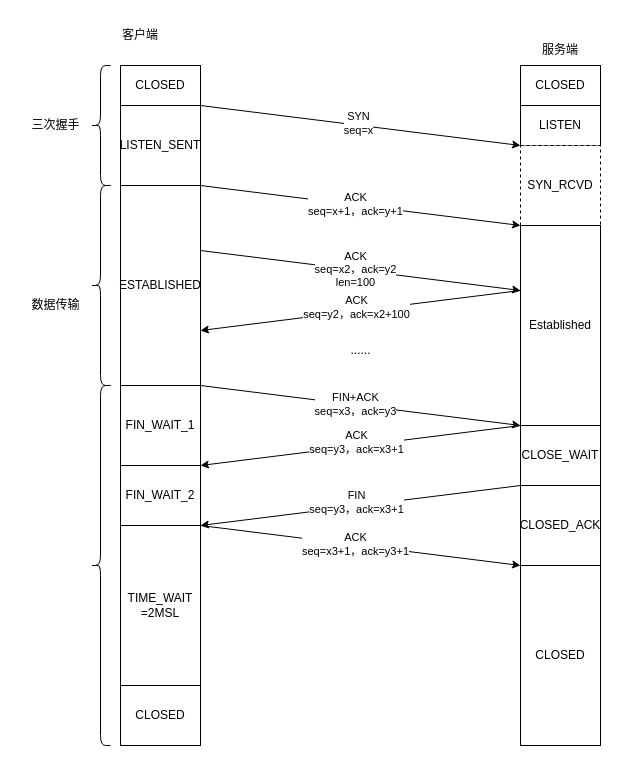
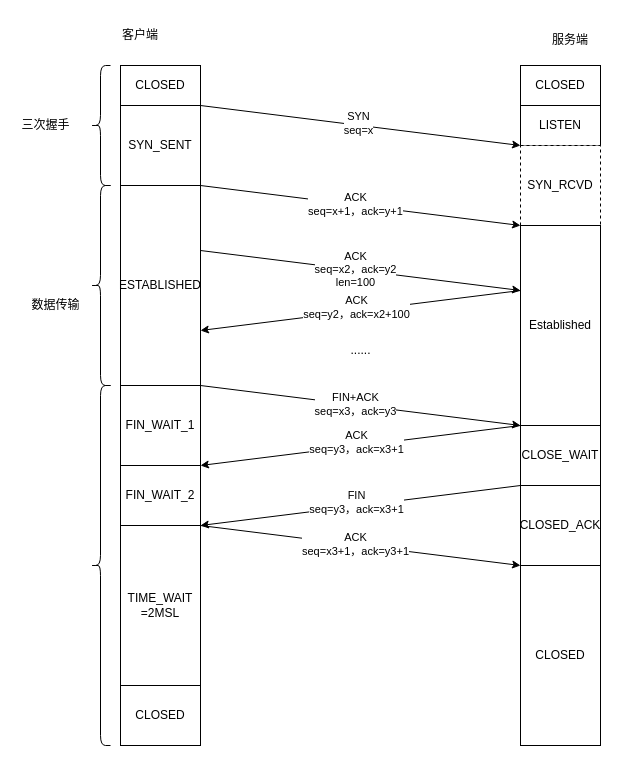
- <mxCell id="5" value="服务端" style="text;html=1;align=center;verticalAlign=middle;whiteSpace=wrap;rounded=0;" vertex="1" parent="1"><mxGeometry x="530" y="35" width="60" height="30" as="geometry" /></mxCell>
+ <mxCell id="5" value="服务端" style="text;html=1;align=center;verticalAlign=middle;whiteSpace=wrap;rounded=0;" vertex="1" parent="1"><mxGeometry x="540" y="25" width="60" height="30" as="geometry" /></mxCell>
- <mxCell id="16" value="三次握手" style="text;html=1;align=center;verticalAlign=middle;resizable=0;points=[];autosize=1;strokeColor=none;fillColor=none;" vertex="1" parent="1"><mxGeometry x="20" y="110" width="70" height="30" as="geometry" /></mxCell>
+ <mxCell id="16" value="三次握手" style="text;html=1;align=center;verticalAlign=middle;resizable=0;points=[];autosize=1;strokeColor=none;fillColor=none;" vertex="1" parent="1"><mxGeometry x="10" y="110" width="70" height="30" as="geometry" /></mxCell>
- <mxCell id="7" value="LISTEN_SENT" style="rounded=0;whiteSpace=wrap;html=1;" vertex="1" parent="1"><mxGeometry x="120" y="105" width="80" height="80" as="geometry" /></mxCell>
+ <mxCell id="7" value="SYN_SENT" style="rounded=0;whiteSpace=wrap;html=1;" vertex="1" parent="1"><mxGeometry x="120" y="105" width="80" height="80" as="geometry" /></mxCell>
